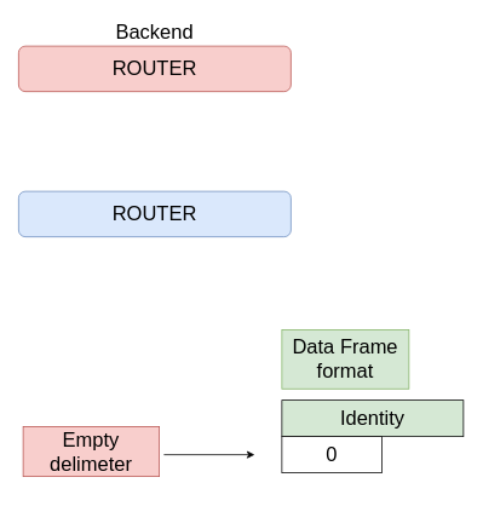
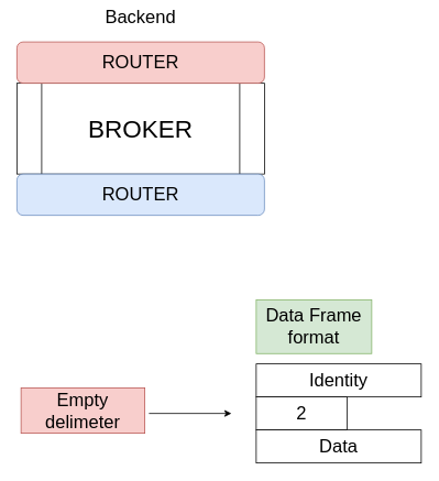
- <mxCell id="5" value="Backend" style="text;html=1;strokeColor=none;fillColor=none;align=center;verticalAlign=middle;whiteSpace=wrap;rounded=0;fontSize=22;" vertex="1" parent="1"><mxGeometry x="105" y="20" width="130" height="30" as="geometry" /></mxCell>
+ <mxCell id="5" value="Backend" style="text;html=1;strokeColor=none;fillColor=none;align=center;verticalAlign=middle;whiteSpace=wrap;rounded=0;fontSize=22;" vertex="1" parent="1"><mxGeometry x="105" y="5" width="130" height="30" as="geometry" /></mxCell>
+ <mxCell id="2" value="BROKER" style="shape=process;whiteSpace=wrap;html=1;backgroundOutline=1;fontSize=30;" vertex="1" parent="1"><mxGeometry x="20" y="100" width="300" height="110" as="geometry" /></mxCell>
- <mxCell id="7" value="Identity" style="rounded=0;whiteSpace=wrap;html=1;fontSize=22;fillColor=#d5e8d4;" vertex="1" parent="1"><mxGeometry x="310" y="440" width="200" height="40" as="geometry" /></mxCell>
+ <mxCell id="7" value="Identity" style="rounded=0;whiteSpace=wrap;html=1;fontSize=22;" vertex="1" parent="1"><mxGeometry x="310" y="440" width="200" height="40" as="geometry" /></mxCell>
- <mxCell id="8" value="0" style="rounded=0;whiteSpace=wrap;html=1;fontSize=22;" vertex="1" parent="1"><mxGeometry x="310" y="480" width="110" height="40" as="geometry" /></mxCell>
+ <mxCell id="8" value="2" style="rounded=0;whiteSpace=wrap;html=1;fontSize=22;" vertex="1" parent="1"><mxGeometry x="310" y="480" width="110" height="40" as="geometry" /></mxCell>
+ <mxCell id="9" value="Data" style="rounded=0;whiteSpace=wrap;html=1;fontSize=22;" vertex="1" parent="1"><mxGeometry x="310" y="520" width="200" height="40" as="geometry" /></mxCell>
